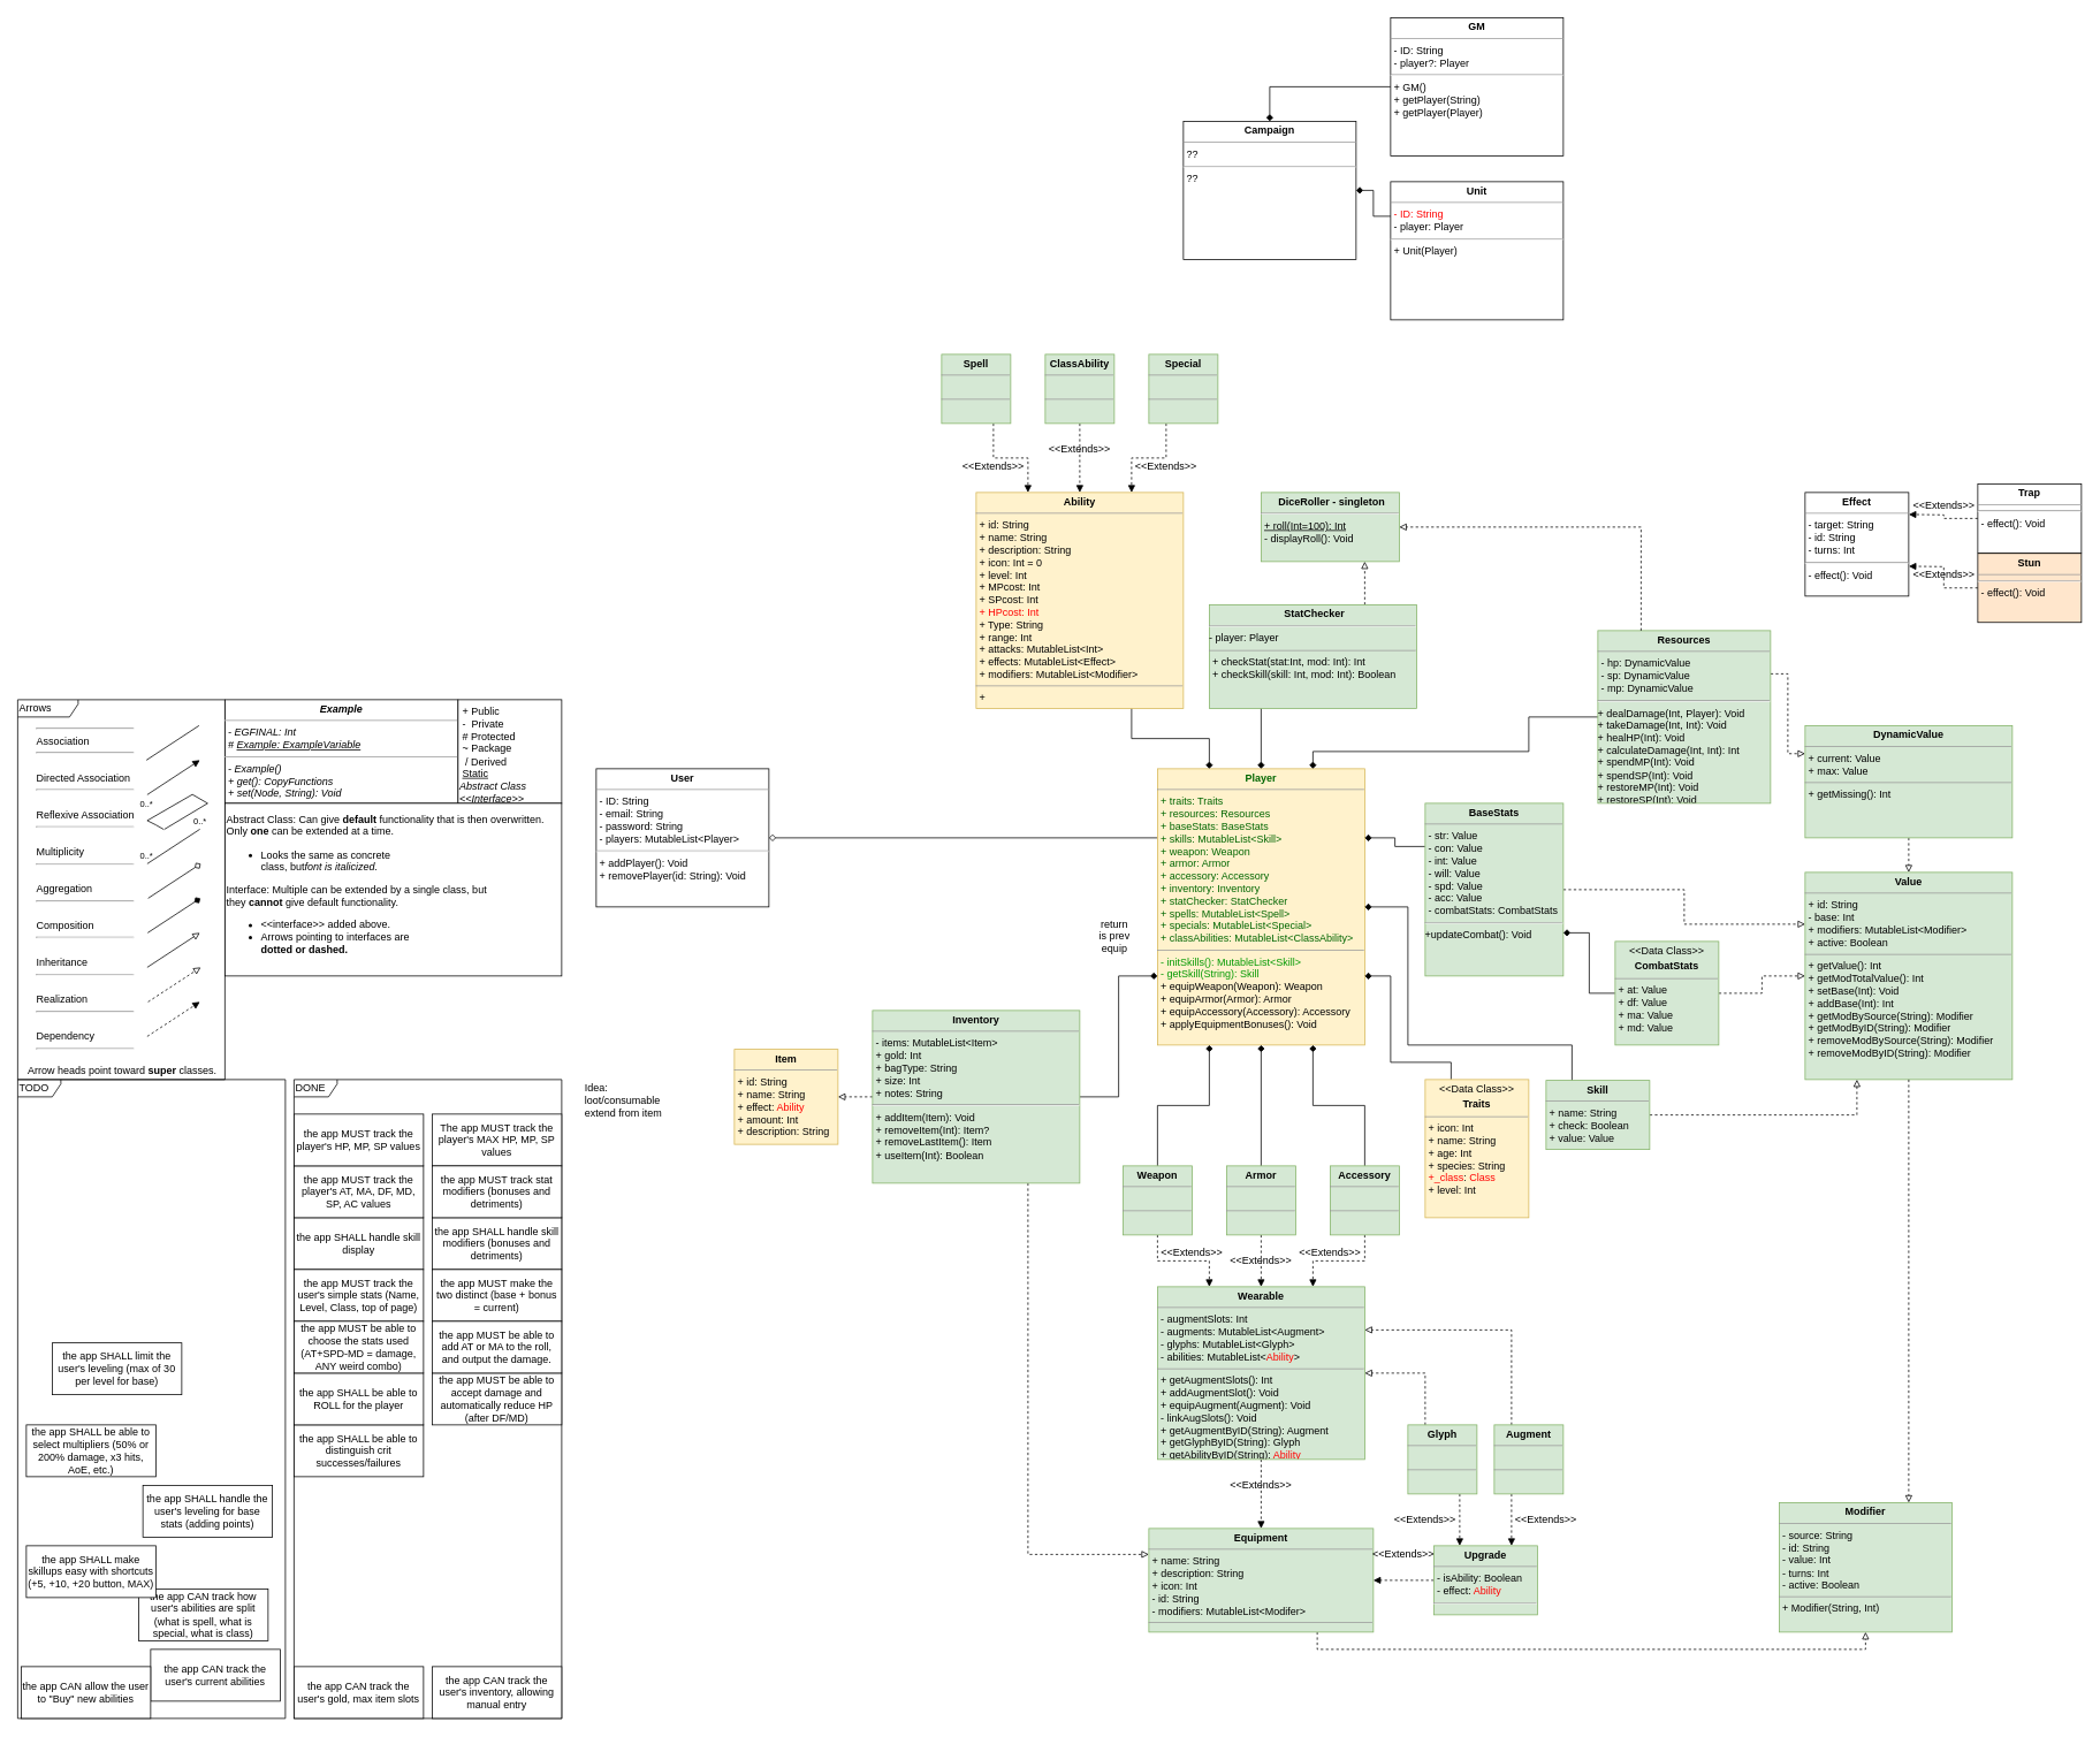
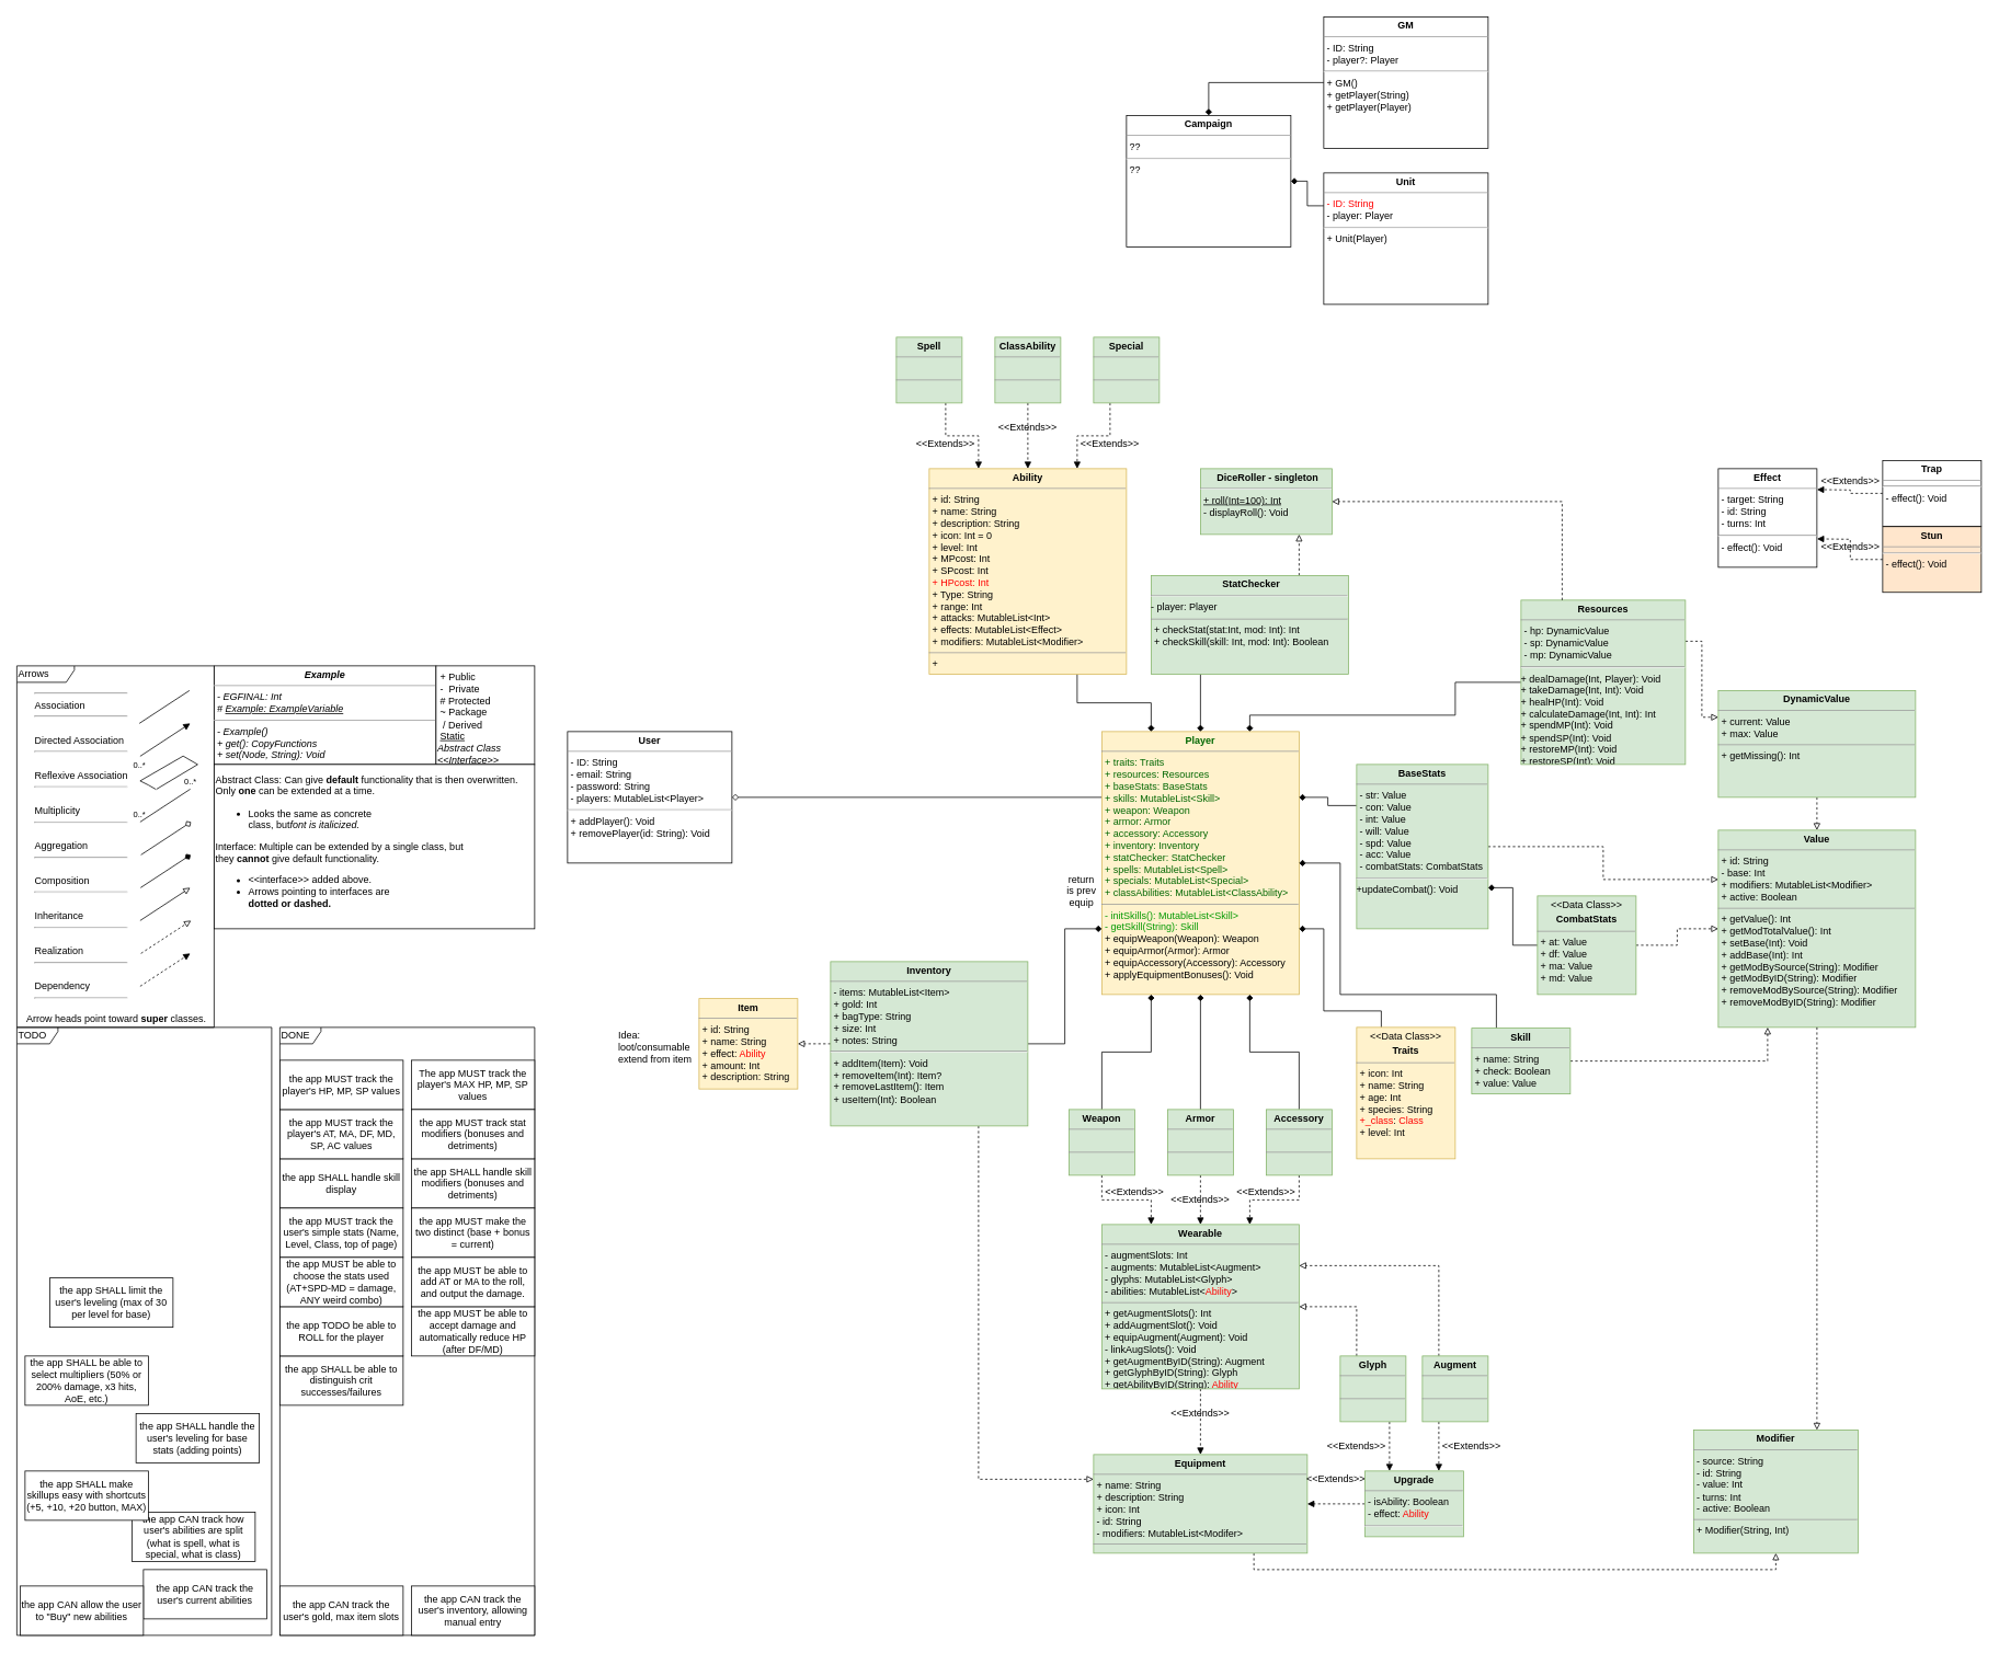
- <mxCell id="74" value="return&lt;br&gt;is prev&lt;br&gt;equip" style="text;html=1;resizable=0;points=[];autosize=1;align=center;verticalAlign=top;spacingTop=-4;" parent="1" vertex="1"><mxGeometry x="1264.5" y="1060" width="50" height="40" as="geometry" /></mxCell>
+ <mxCell id="74" value="return&lt;br&gt;is prev&lt;br&gt;equip" style="text;html=1;resizable=0;points=[];autosize=1;align=center;verticalAlign=top;spacingTop=-4;" parent="1" vertex="1"><mxGeometry x="1289.5" y="1060" width="50" height="40" as="geometry" /></mxCell>
- <mxCell id="129" value="Idea:&lt;br&gt;loot/consumable&lt;br&gt;extend from item" style="text;html=1;resizable=0;points=[];autosize=1;align=left;verticalAlign=top;spacingTop=-4;" parent="1" vertex="1"><mxGeometry x="675" y="1250" width="100" height="40" as="geometry" /></mxCell>
+ <mxCell id="129" value="Idea:&lt;br&gt;loot/consumable&lt;br&gt;extend from item" style="text;html=1;resizable=0;points=[];autosize=1;align=left;verticalAlign=top;spacingTop=-4;" parent="1" vertex="1"><mxGeometry x="750" y="1250" width="100" height="40" as="geometry" /></mxCell>
- <mxCell id="46" value="&lt;div&gt;&lt;span&gt;the app SHALL be able to ROLL for the player&lt;/span&gt;&lt;/div&gt;" style="text;html=1;strokeColor=#000000;fillColor=#ffffff;align=center;verticalAlign=middle;whiteSpace=wrap;rounded=0;" parent="1" vertex="1"><mxGeometry x="340" y="1590" width="150" height="60" as="geometry" /></mxCell>
+ <mxCell id="46" value="&lt;div&gt;&lt;span&gt;the app TODO be able to ROLL for the player&lt;/span&gt;&lt;/div&gt;" style="text;html=1;strokeColor=#000000;fillColor=#ffffff;align=center;verticalAlign=middle;whiteSpace=wrap;rounded=0;" parent="1" vertex="1"><mxGeometry x="340" y="1590" width="150" height="60" as="geometry" /></mxCell>
